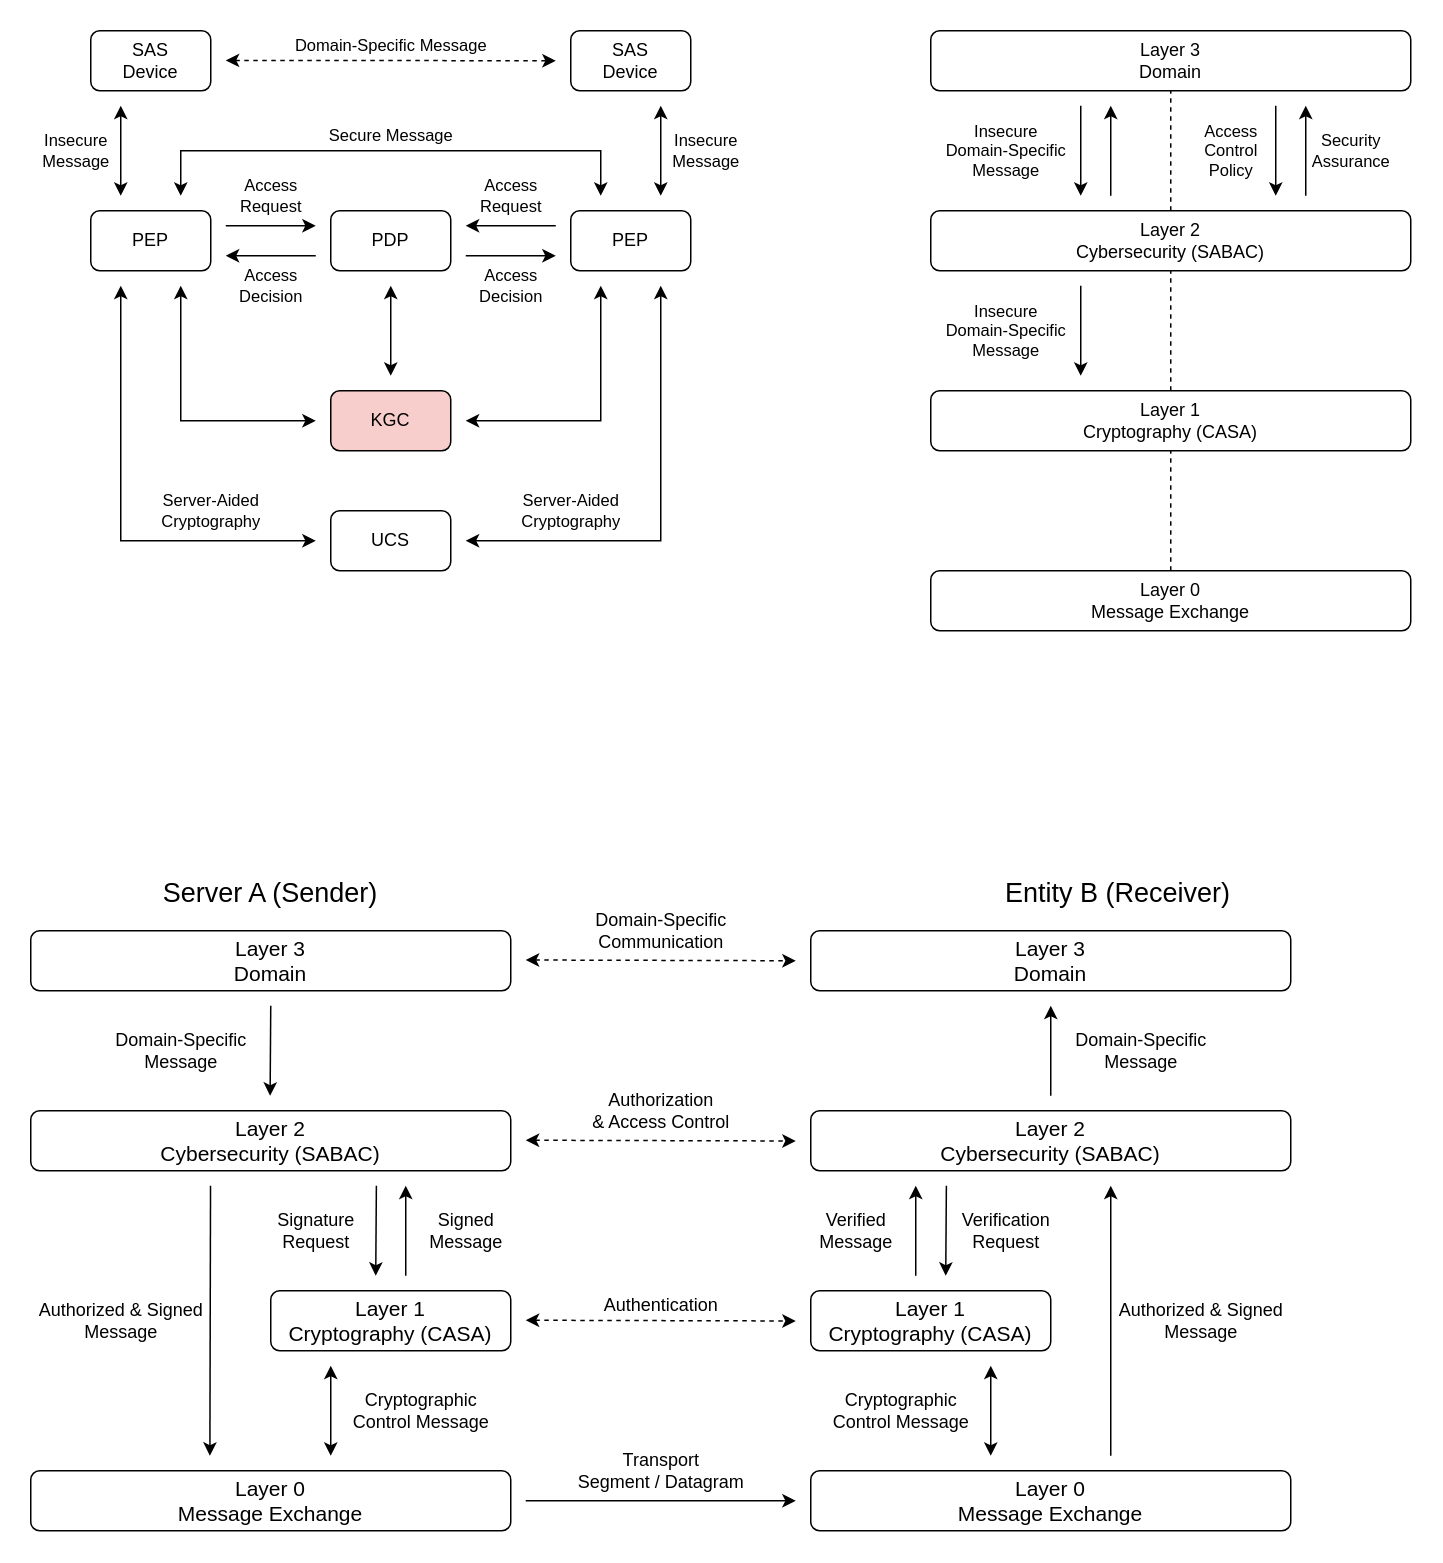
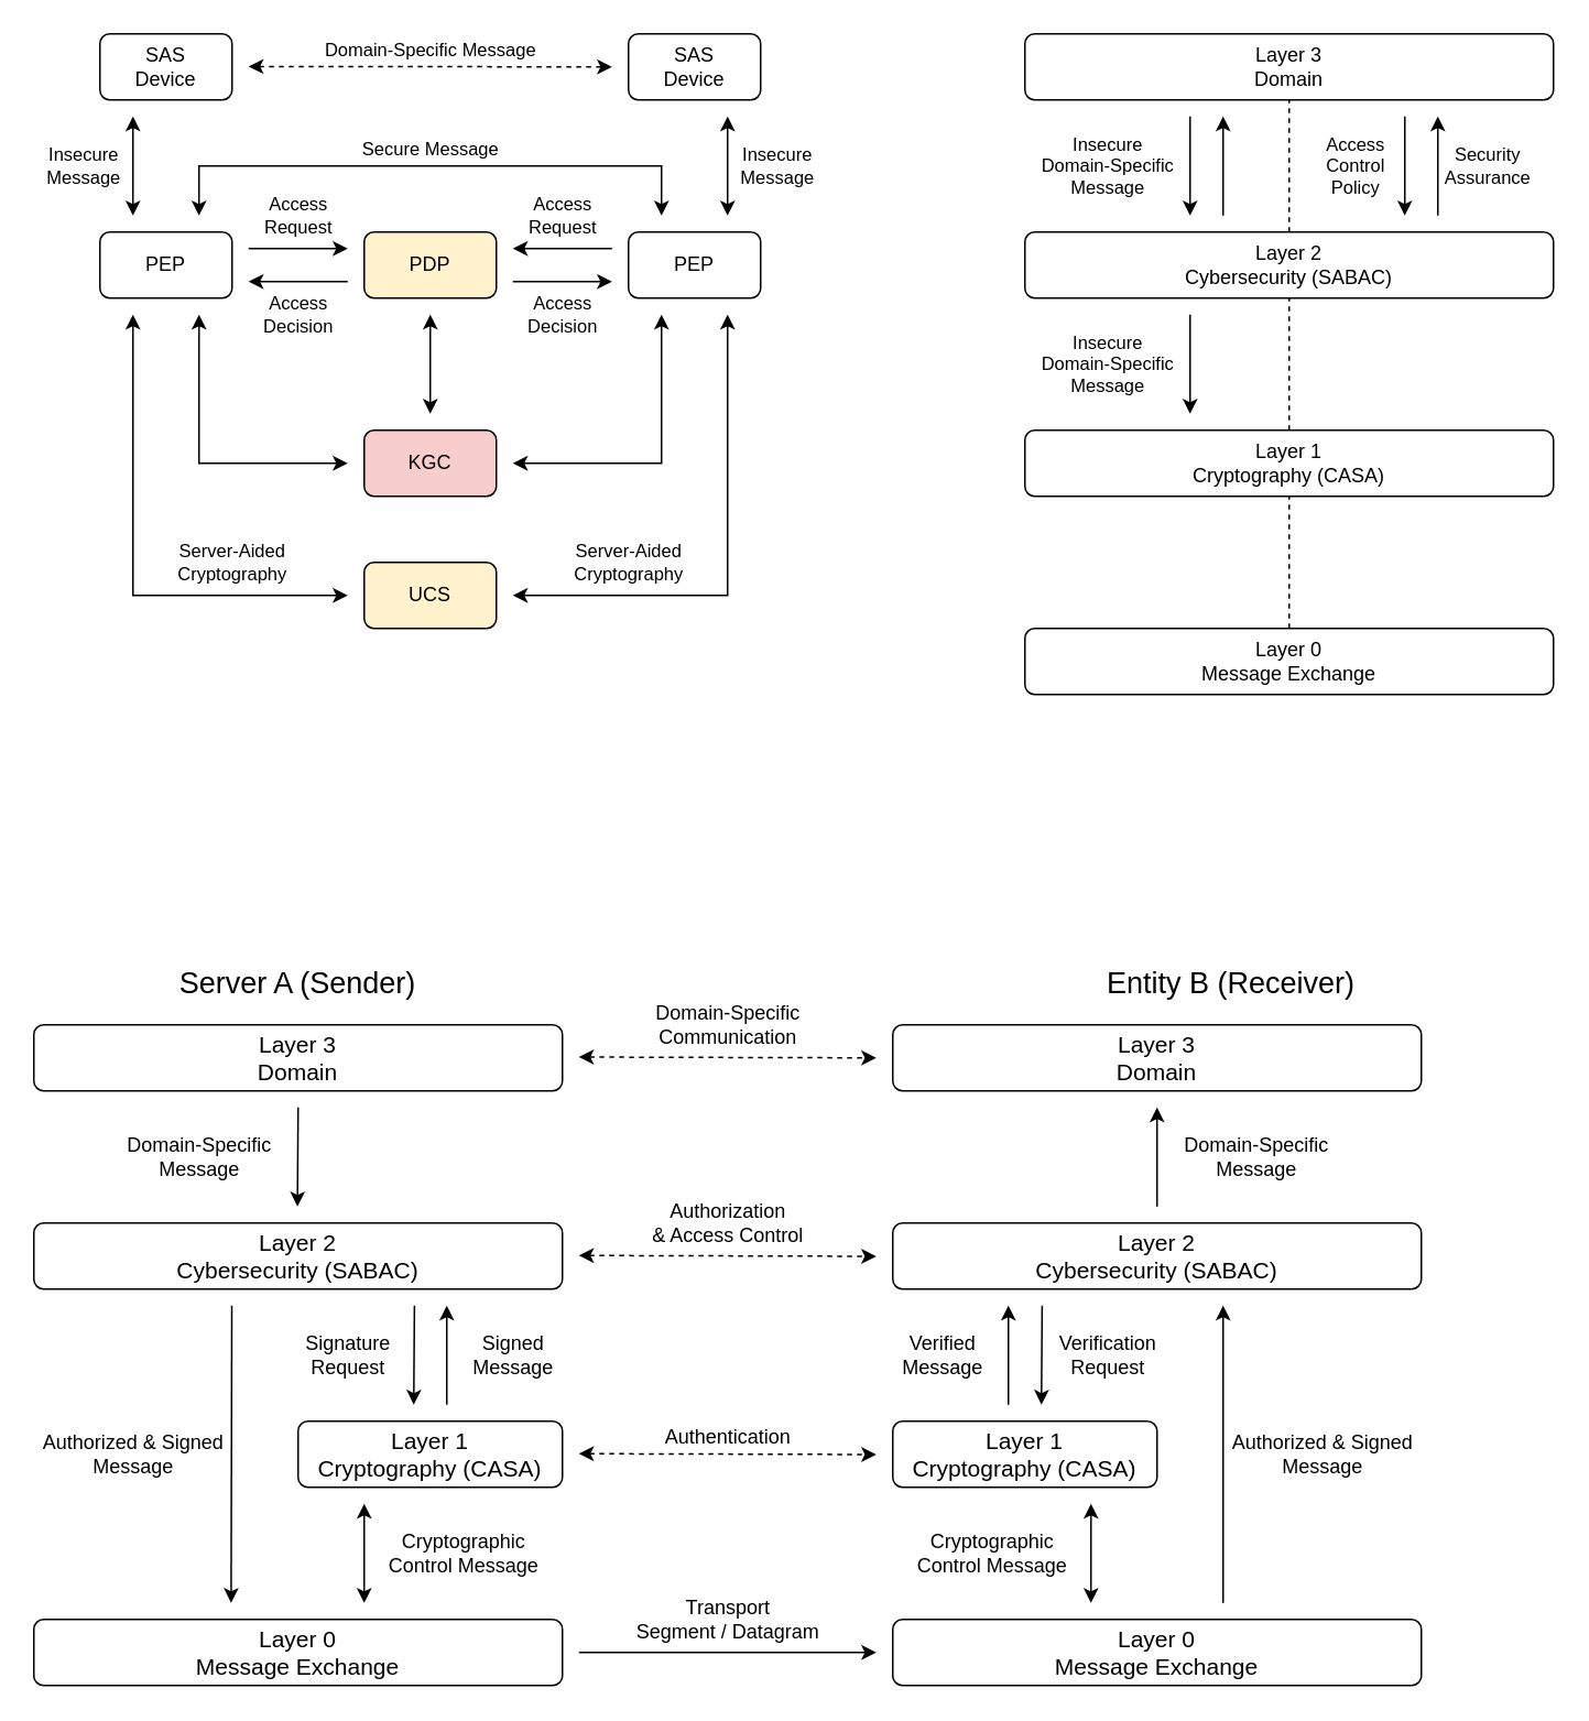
- <mxCell id="5" value="PDP" style="rounded=1;whiteSpace=wrap;html=1;" parent="1" vertex="1"><mxGeometry x="220" y="140" width="80" height="40" as="geometry" /></mxCell>
+ <mxCell id="5" value="PDP" style="rounded=1;whiteSpace=wrap;html=1;fillColor=#fff2cc;" parent="1" vertex="1"><mxGeometry x="220" y="140" width="80" height="40" as="geometry" /></mxCell>
- <mxCell id="12" value="UCS" style="rounded=1;whiteSpace=wrap;html=1;" parent="1" vertex="1"><mxGeometry x="220" y="340" width="80" height="40" as="geometry" /></mxCell>
+ <mxCell id="12" value="UCS" style="rounded=1;whiteSpace=wrap;html=1;fillColor=#fff2cc;" parent="1" vertex="1"><mxGeometry x="220" y="340" width="80" height="40" as="geometry" /></mxCell>
